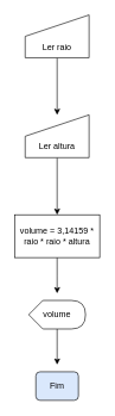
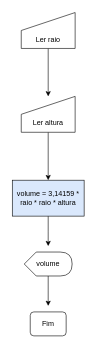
- <mxCell id="7" value="volume =&amp;nbsp;3,14159 * raio * raio * altura" style="whiteSpace=wrap;html=1;" vertex="1" parent="1"><mxGeometry x="20" y="300" width="120" height="60" as="geometry" /></mxCell>
+ <mxCell id="7" value="volume =&amp;nbsp;3,14159 * raio * raio * altura" style="whiteSpace=wrap;html=1;fillColor=#dae8fc;" vertex="1" parent="1"><mxGeometry x="20" y="300" width="120" height="60" as="geometry" /></mxCell>
- <mxCell id="10" value="Fim" style="rounded=1;whiteSpace=wrap;html=1;fontSize=12;glass=0;strokeWidth=1;shadow=0;fillColor=#dae8fc;" vertex="1" parent="1"><mxGeometry x="50" y="520" width="60" height="40" as="geometry" /></mxCell>
+ <mxCell id="10" value="Fim" style="rounded=1;whiteSpace=wrap;html=1;fontSize=12;glass=0;strokeWidth=1;shadow=0;" vertex="1" parent="1"><mxGeometry x="50" y="520" width="60" height="40" as="geometry" /></mxCell>
